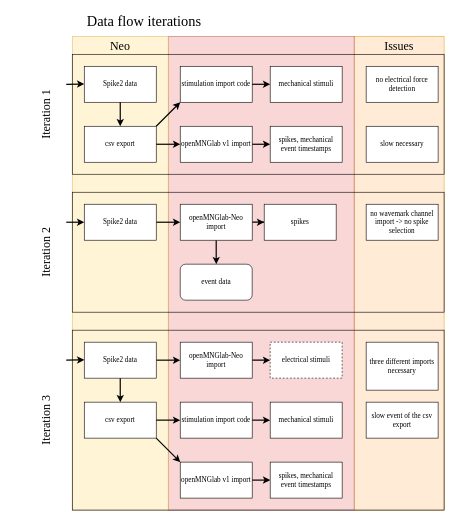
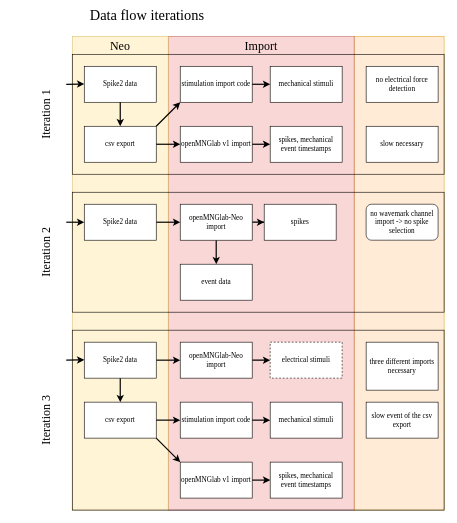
- <mxCell id="51" value="Data flow iterations" style="text;html=1;strokeColor=none;fillColor=none;align=center;verticalAlign=middle;whiteSpace=wrap;rounded=0;fontFamily=Verdana;fontSize=24;" vertex="1" parent="1"><mxGeometry x="120" y="20" width="240" height="30" as="geometry" /></mxCell>
+ <mxCell id="51" value="Data flow iterations" style="text;html=1;strokeColor=none;fillColor=none;align=center;verticalAlign=middle;whiteSpace=wrap;rounded=0;fontFamily=Verdana;fontSize=24;" vertex="1" parent="1"><mxGeometry x="125" y="10" width="240" height="30" as="geometry" /></mxCell>
+ <mxCell id="54" value="Import" style="text;html=1;strokeColor=none;fillColor=none;align=center;verticalAlign=middle;whiteSpace=wrap;rounded=0;fontFamily=Verdana;fontSize=20;" vertex="1" parent="1"><mxGeometry x="280" y="60" width="310" height="30" as="geometry" /></mxCell>
- <mxCell id="55" value="Issues" style="text;html=1;strokeColor=none;fillColor=none;align=center;verticalAlign=middle;whiteSpace=wrap;rounded=0;fontFamily=Verdana;fontSize=20;" vertex="1" parent="1"><mxGeometry x="590" y="60" width="150" height="30" as="geometry" /></mxCell>
- <mxCell id="46" value="no wavemark channel import -&amp;gt; no spike selection" style="rounded=0;whiteSpace=wrap;html=1;fontFamily=Verdana;fontSize=12;fillColor=default;" vertex="1" parent="1"><mxGeometry x="610" y="340" width="120" height="60" as="geometry" /></mxCell>
+ <mxCell id="46" value="no wavemark channel import -&amp;gt; no spike selection" style="whiteSpace=wrap;html=1;fontFamily=Verdana;fontSize=12;fillColor=default;rounded=1;" vertex="1" parent="1"><mxGeometry x="610" y="340" width="120" height="60" as="geometry" /></mxCell>
- <mxCell id="43" value="event data" style="whiteSpace=wrap;html=1;fontFamily=Verdana;fontSize=12;fillColor=default;rounded=1;" vertex="1" parent="1"><mxGeometry x="300" y="440" width="120" height="60" as="geometry" /></mxCell>
+ <mxCell id="43" value="event data" style="rounded=0;whiteSpace=wrap;html=1;fontFamily=Verdana;fontSize=12;fillColor=default;" vertex="1" parent="1"><mxGeometry x="300" y="440" width="120" height="60" as="geometry" /></mxCell>
